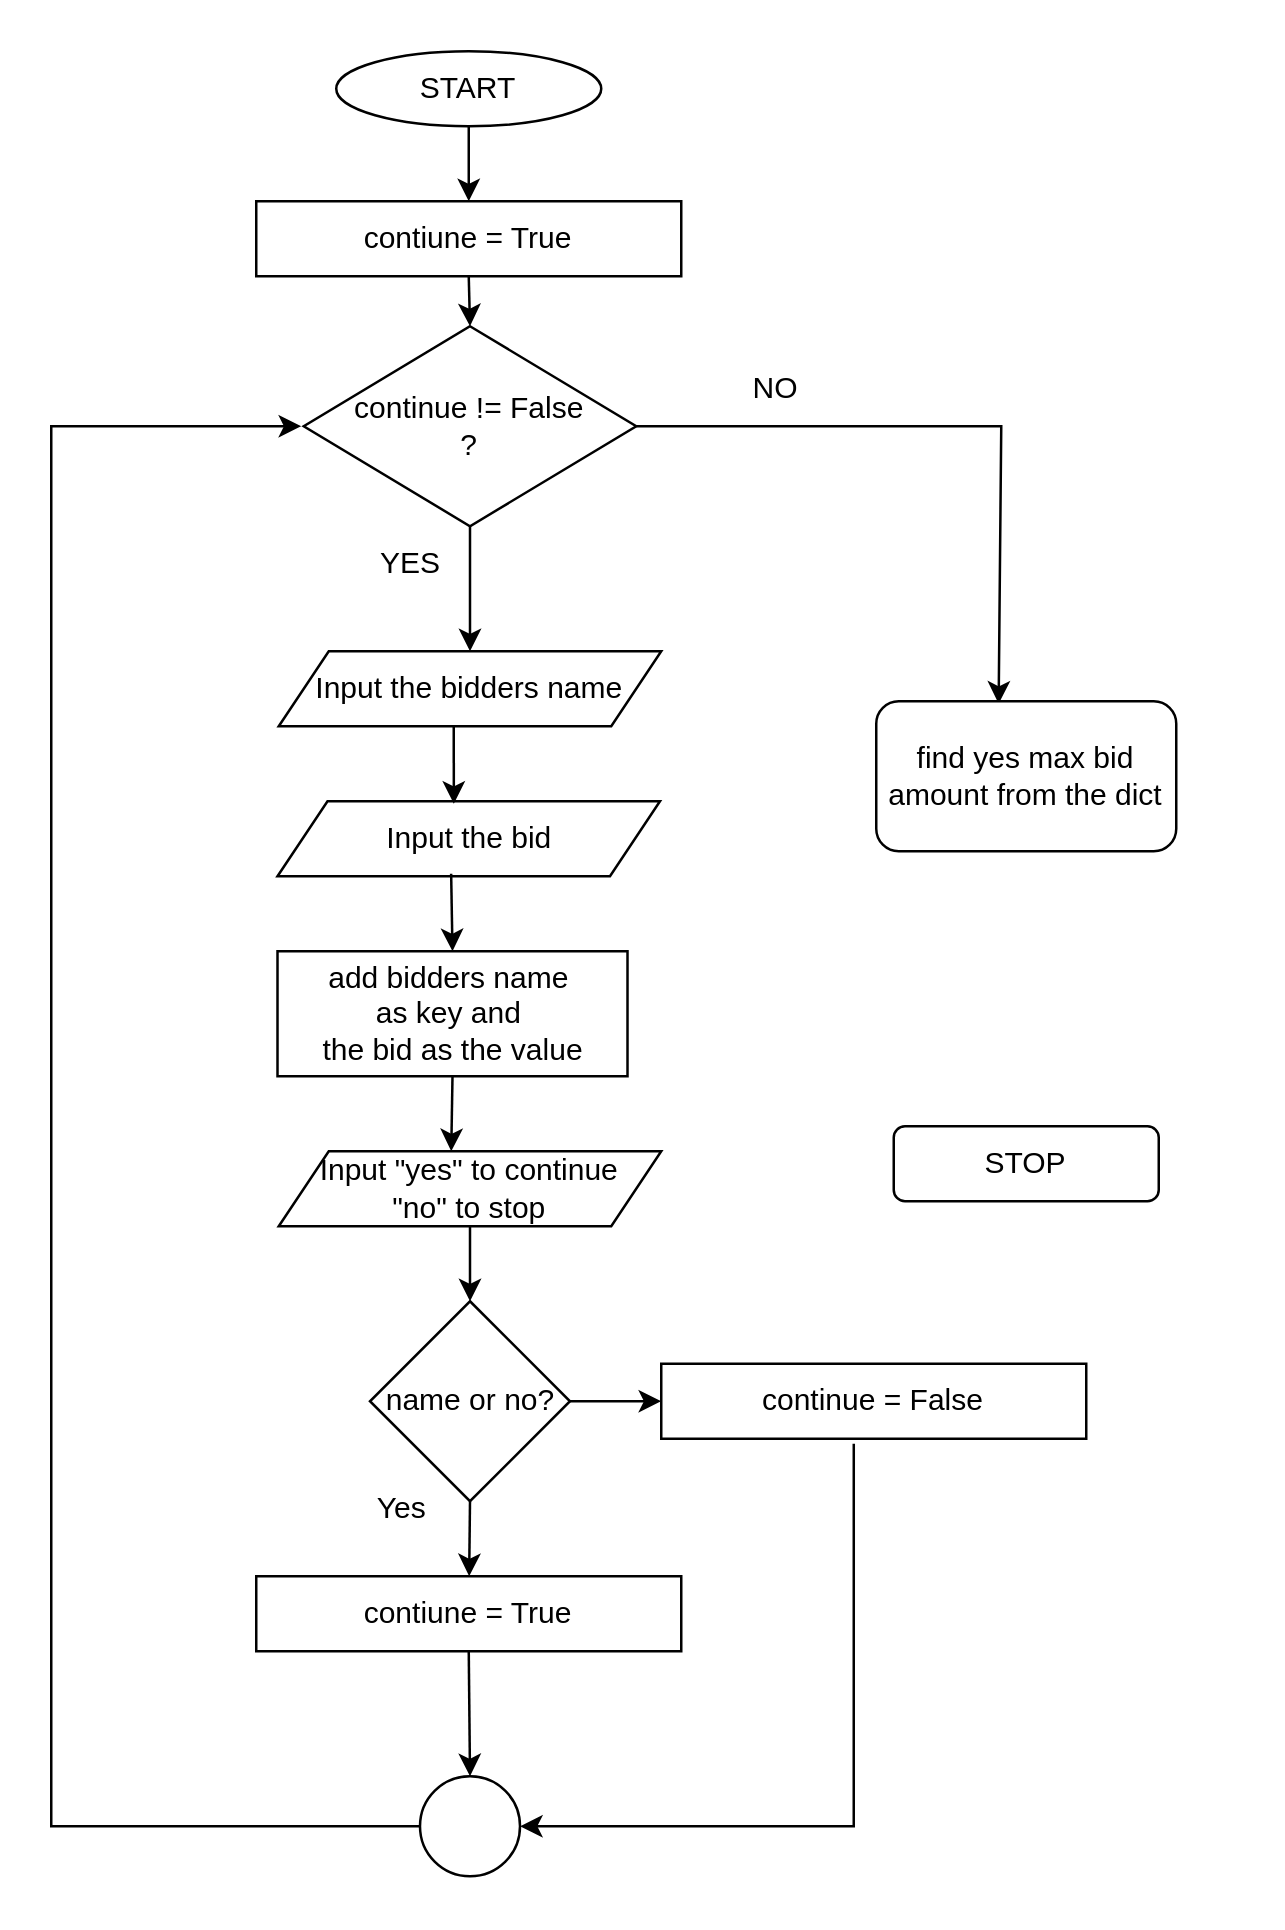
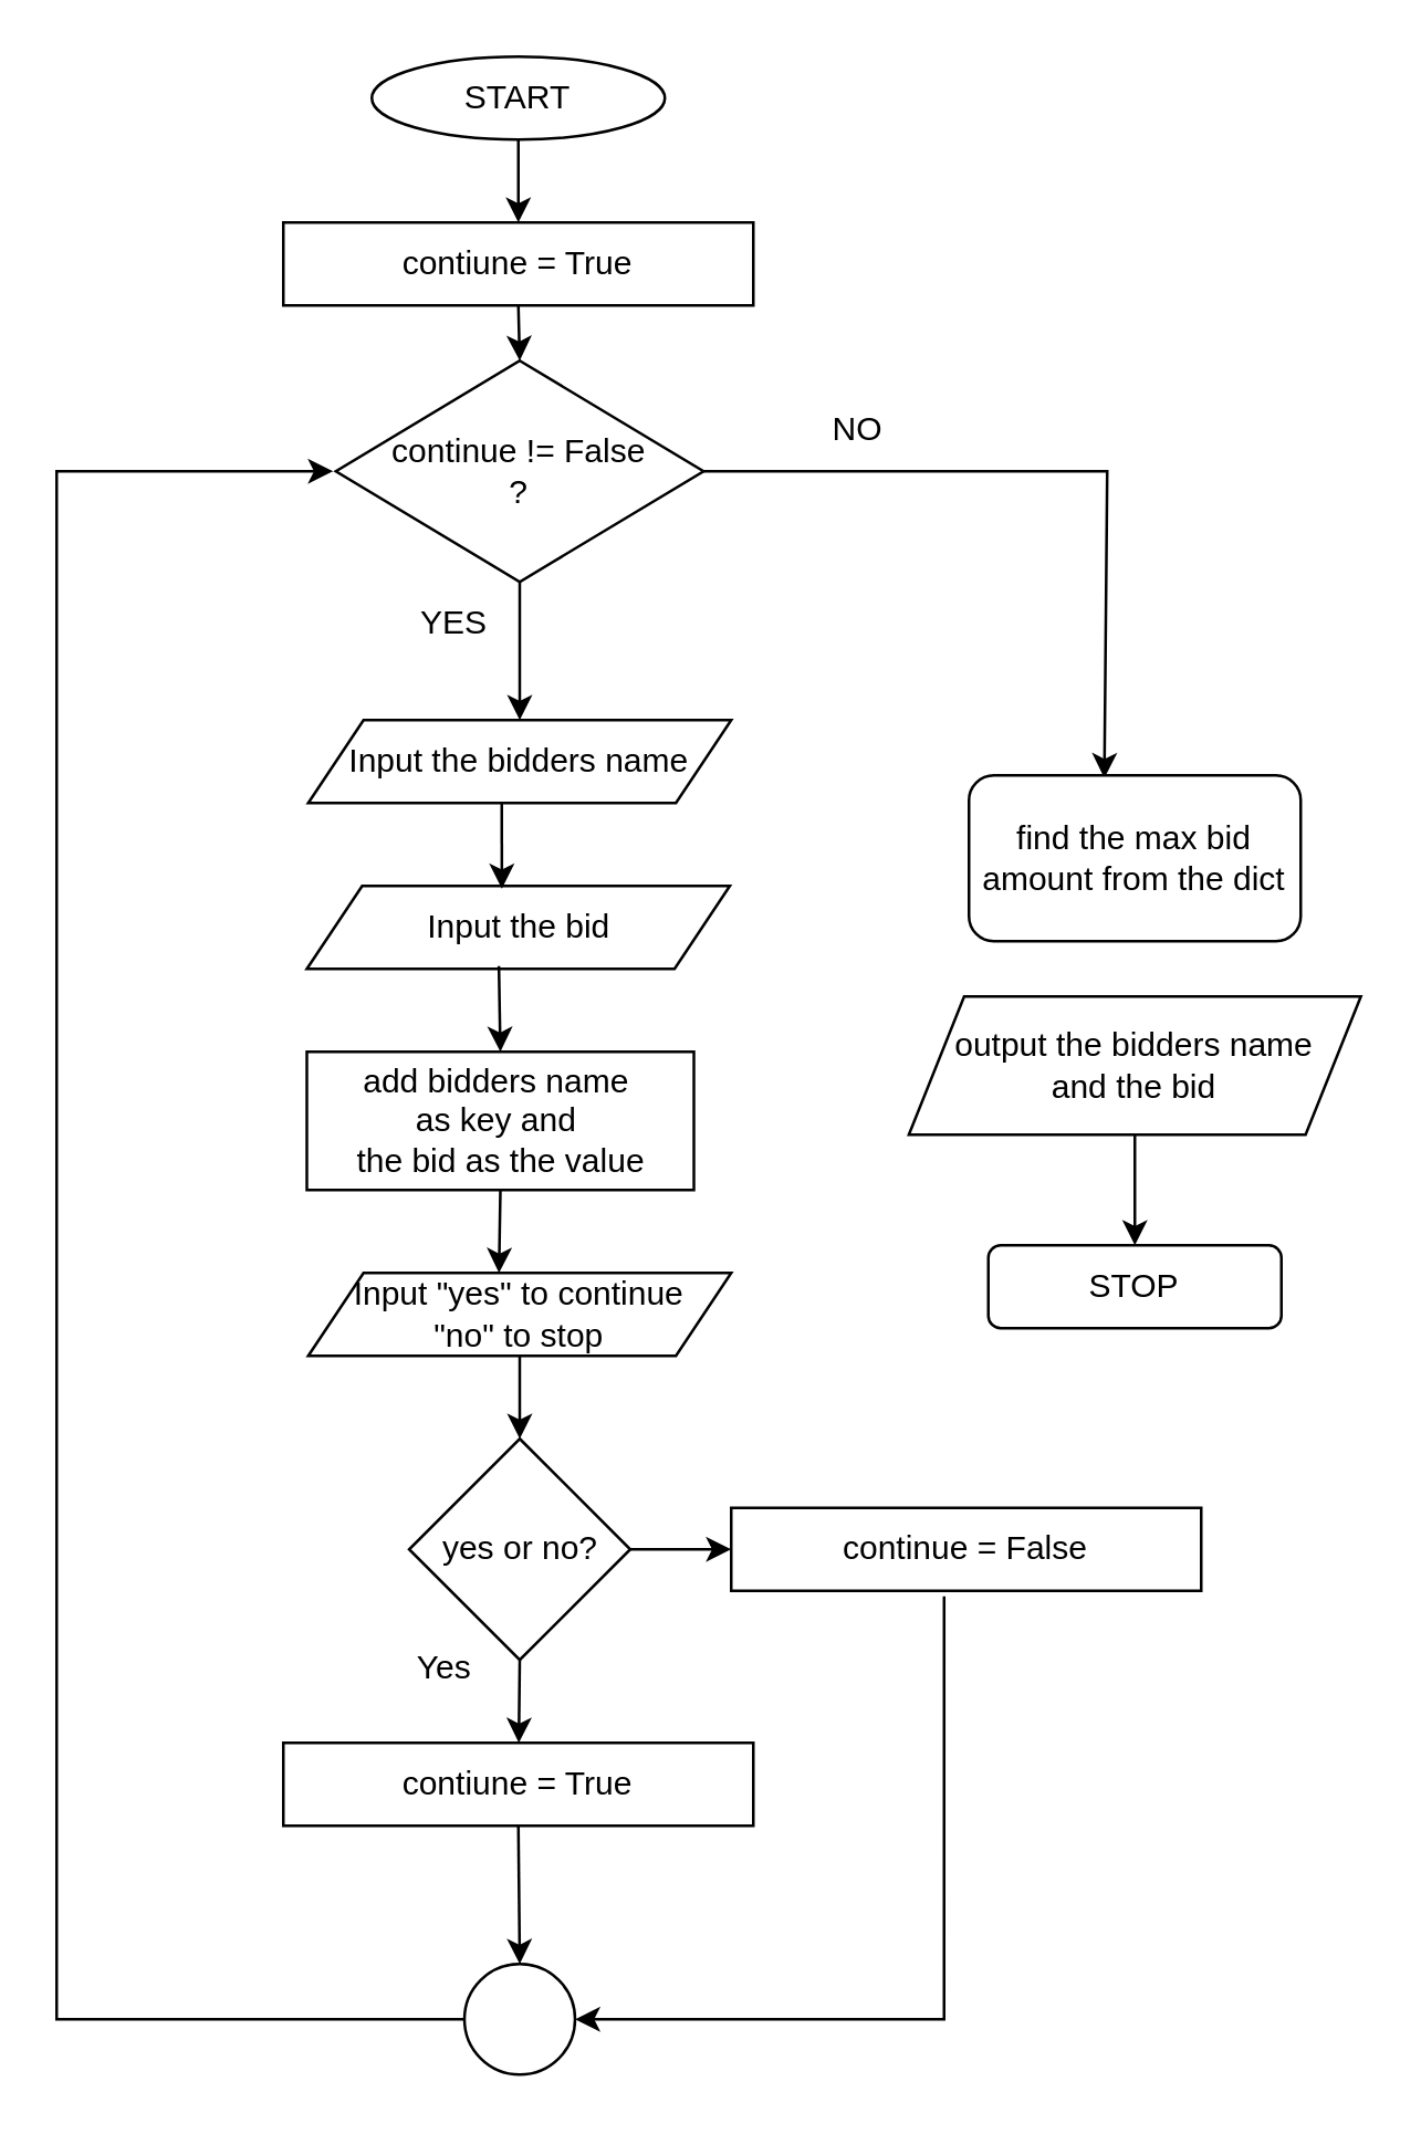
- <mxCell id="30" value="find yes max bid amount from the dict" style="rounded=1;whiteSpace=wrap;html=1;" vertex="1" parent="1"><mxGeometry x="350" y="280" width="120" height="60" as="geometry" /></mxCell>
+ <mxCell id="30" value="find the max bid amount from the dict" style="rounded=1;whiteSpace=wrap;html=1;" vertex="1" parent="1"><mxGeometry x="350" y="280" width="120" height="60" as="geometry" /></mxCell>
+ <mxCell id="31" value="output the bidders name&lt;div&gt;and the bid&lt;/div&gt;" style="shape=parallelogram;perimeter=parallelogramPerimeter;whiteSpace=wrap;html=1;fixedSize=1;" vertex="1" parent="1"><mxGeometry x="328.25" y="360" width="163.5" height="50" as="geometry" /></mxCell>
+ <mxCell id="32" value="" style="endArrow=classic;html=1;rounded=0;exitX=0.5;exitY=1;exitDx=0;exitDy=0;entryX=0.5;entryY=0;entryDx=0;entryDy=0;" edge="1" parent="1" source="31" target="11"><mxGeometry width="50" height="50" relative="1" as="geometry"><mxPoint x="420" y="350" as="sourcePoint" /><mxPoint x="420" y="370" as="targetPoint" /></mxGeometry></mxCell>
- <mxCell id="19" value="name or no?" style="rhombus;whiteSpace=wrap;html=1;" vertex="1" parent="1"><mxGeometry x="147.5" y="520" width="80" height="80" as="geometry" /></mxCell>
+ <mxCell id="19" value="yes or no?" style="rhombus;whiteSpace=wrap;html=1;" vertex="1" parent="1"><mxGeometry x="147.5" y="520" width="80" height="80" as="geometry" /></mxCell>
